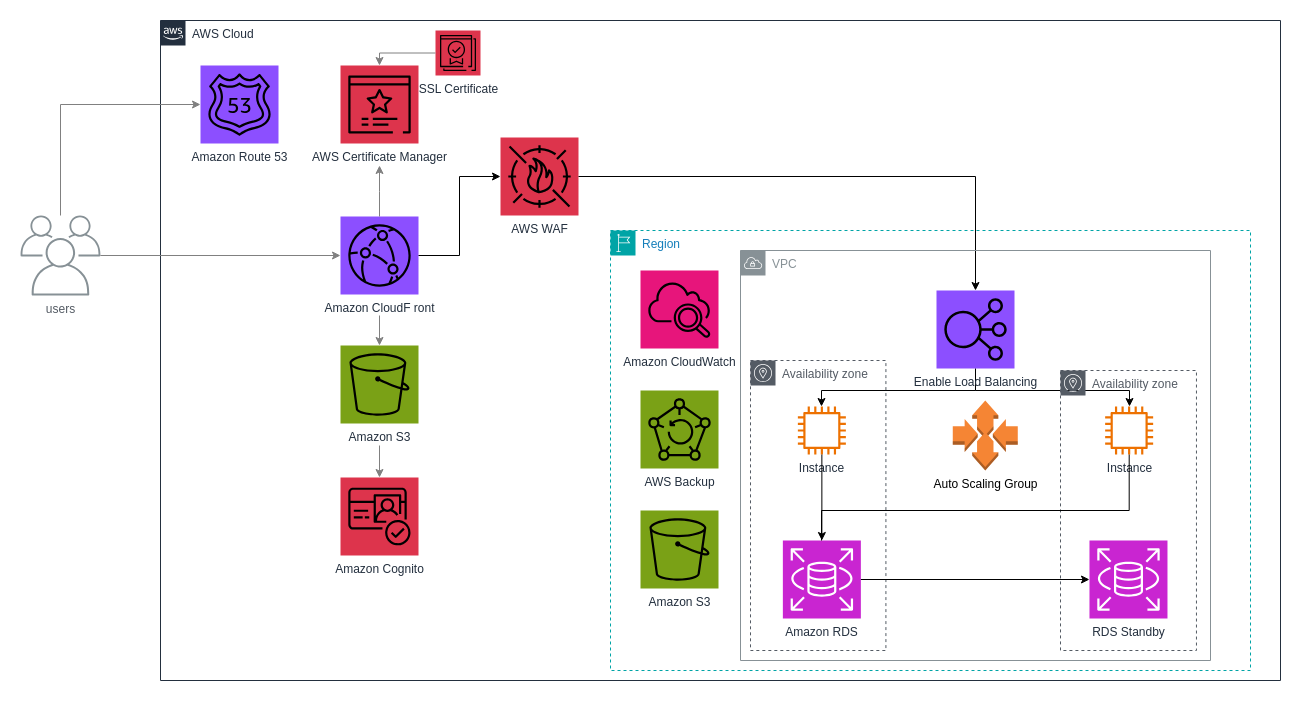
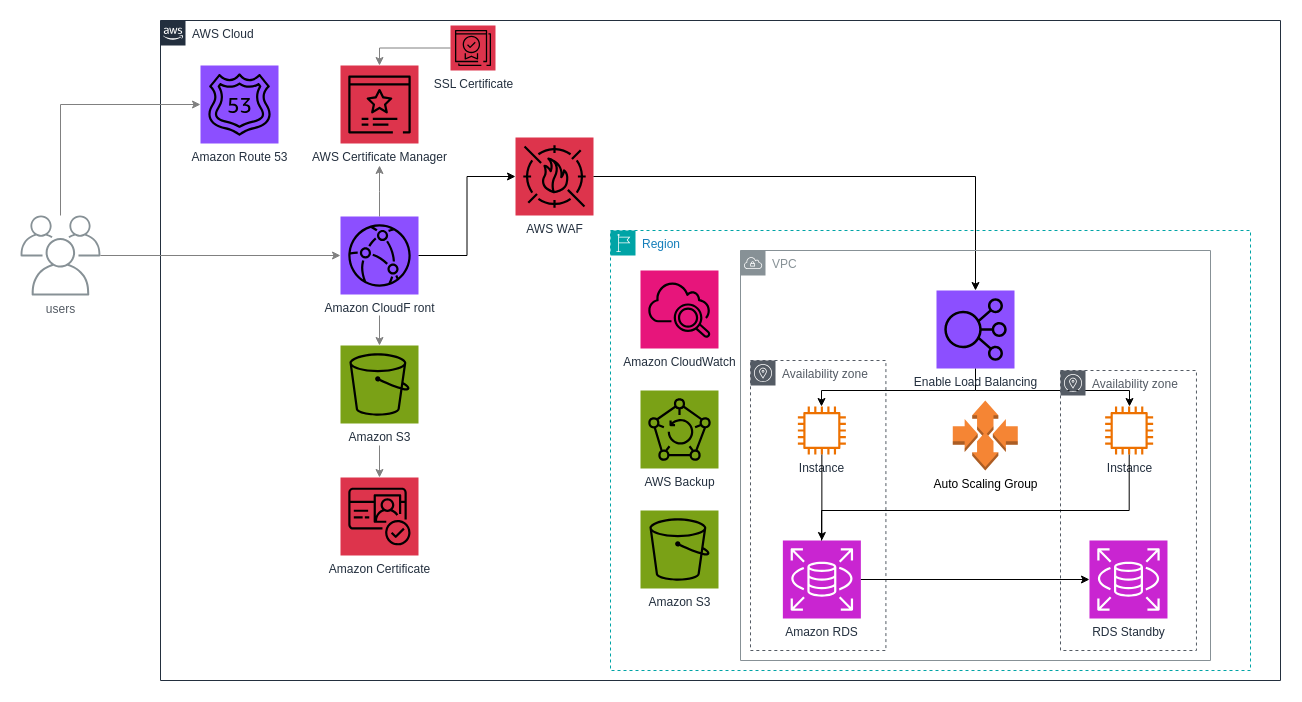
- <mxCell id="15" value="SSL Certificate" style="sketch=0;points=[[0,0,0],[0.25,0,0],[0.5,0,0],[0.75,0,0],[1,0,0],[0,1,0],[0.25,1,0],[0.5,1,0],[0.75,1,0],[1,1,0],[0,0.25,0],[0,0.5,0],[0,0.75,0],[1,0.25,0],[1,0.5,0],[1,0.75,0]];outlineConnect=0;fontColor=#232F3E;fillColor=#DD344C;strokeColor=none;dashed=0;verticalLabelPosition=bottom;verticalAlign=top;align=center;html=1;fontSize=12;fontStyle=0;aspect=fixed;shape=mxgraph.aws4.resourceIcon;resIcon=mxgraph.aws4.private_certificate_authority;" vertex="1" parent="2"><mxGeometry x="275" y="10" width="45" height="45" as="geometry" /></mxCell>
+ <mxCell id="15" value="SSL Certificate" style="sketch=0;points=[[0,0,0],[0.25,0,0],[0.5,0,0],[0.75,0,0],[1,0,0],[0,1,0],[0.25,1,0],[0.5,1,0],[0.75,1,0],[1,1,0],[0,0.25,0],[0,0.5,0],[0,0.75,0],[1,0.25,0],[1,0.5,0],[1,0.75,0]];outlineConnect=0;fontColor=#232F3E;fillColor=#DD344C;strokeColor=none;dashed=0;verticalLabelPosition=bottom;verticalAlign=top;align=center;html=1;fontSize=12;fontStyle=0;aspect=fixed;shape=mxgraph.aws4.resourceIcon;resIcon=mxgraph.aws4.private_certificate_authority;" vertex="1" parent="2"><mxGeometry x="290" y="5" width="45" height="45" as="geometry" /></mxCell>
- <mxCell id="13" value="AWS WAF" style="sketch=0;points=[[0,0,0],[0.25,0,0],[0.5,0,0],[0.75,0,0],[1,0,0],[0,1,0],[0.25,1,0],[0.5,1,0],[0.75,1,0],[1,1,0],[0,0.25,0],[0,0.5,0],[0,0.75,0],[1,0.25,0],[1,0.5,0],[1,0.75,0]];outlineConnect=0;fontColor=#232F3E;fillColor=#DD344C;strokeColor=none;dashed=0;verticalLabelPosition=bottom;verticalAlign=top;align=center;html=1;fontSize=12;fontStyle=0;aspect=fixed;shape=mxgraph.aws4.resourceIcon;resIcon=mxgraph.aws4.waf;" vertex="1" parent="2"><mxGeometry x="340" y="117" width="78" height="78" as="geometry" /></mxCell>
+ <mxCell id="13" value="AWS WAF" style="sketch=0;points=[[0,0,0],[0.25,0,0],[0.5,0,0],[0.75,0,0],[1,0,0],[0,1,0],[0.25,1,0],[0.5,1,0],[0.75,1,0],[1,1,0],[0,0.25,0],[0,0.5,0],[0,0.75,0],[1,0.25,0],[1,0.5,0],[1,0.75,0]];outlineConnect=0;fontColor=#232F3E;fillColor=#DD344C;strokeColor=none;dashed=0;verticalLabelPosition=bottom;verticalAlign=top;align=center;html=1;fontSize=12;fontStyle=0;aspect=fixed;shape=mxgraph.aws4.resourceIcon;resIcon=mxgraph.aws4.waf;" vertex="1" parent="2"><mxGeometry x="355" y="117" width="78" height="78" as="geometry" /></mxCell>
- <mxCell id="10" value="Amazon Cognito" style="sketch=0;points=[[0,0,0],[0.25,0,0],[0.5,0,0],[0.75,0,0],[1,0,0],[0,1,0],[0.25,1,0],[0.5,1,0],[0.75,1,0],[1,1,0],[0,0.25,0],[0,0.5,0],[0,0.75,0],[1,0.25,0],[1,0.5,0],[1,0.75,0]];outlineConnect=0;fontColor=#232F3E;fillColor=#DD344C;strokeColor=none;dashed=0;verticalLabelPosition=bottom;verticalAlign=top;align=center;html=1;fontSize=12;fontStyle=0;aspect=fixed;shape=mxgraph.aws4.resourceIcon;resIcon=mxgraph.aws4.cognito;" vertex="1" parent="2"><mxGeometry x="180" y="457" width="78" height="78" as="geometry" /></mxCell>
+ <mxCell id="10" value="Amazon Certificate" style="sketch=0;points=[[0,0,0],[0.25,0,0],[0.5,0,0],[0.75,0,0],[1,0,0],[0,1,0],[0.25,1,0],[0.5,1,0],[0.75,1,0],[1,1,0],[0,0.25,0],[0,0.5,0],[0,0.75,0],[1,0.25,0],[1,0.5,0],[1,0.75,0]];outlineConnect=0;fontColor=#232F3E;fillColor=#DD344C;strokeColor=none;dashed=0;verticalLabelPosition=bottom;verticalAlign=top;align=center;html=1;fontSize=12;fontStyle=0;aspect=fixed;shape=mxgraph.aws4.resourceIcon;resIcon=mxgraph.aws4.cognito;" vertex="1" parent="2"><mxGeometry x="180" y="457" width="78" height="78" as="geometry" /></mxCell>
